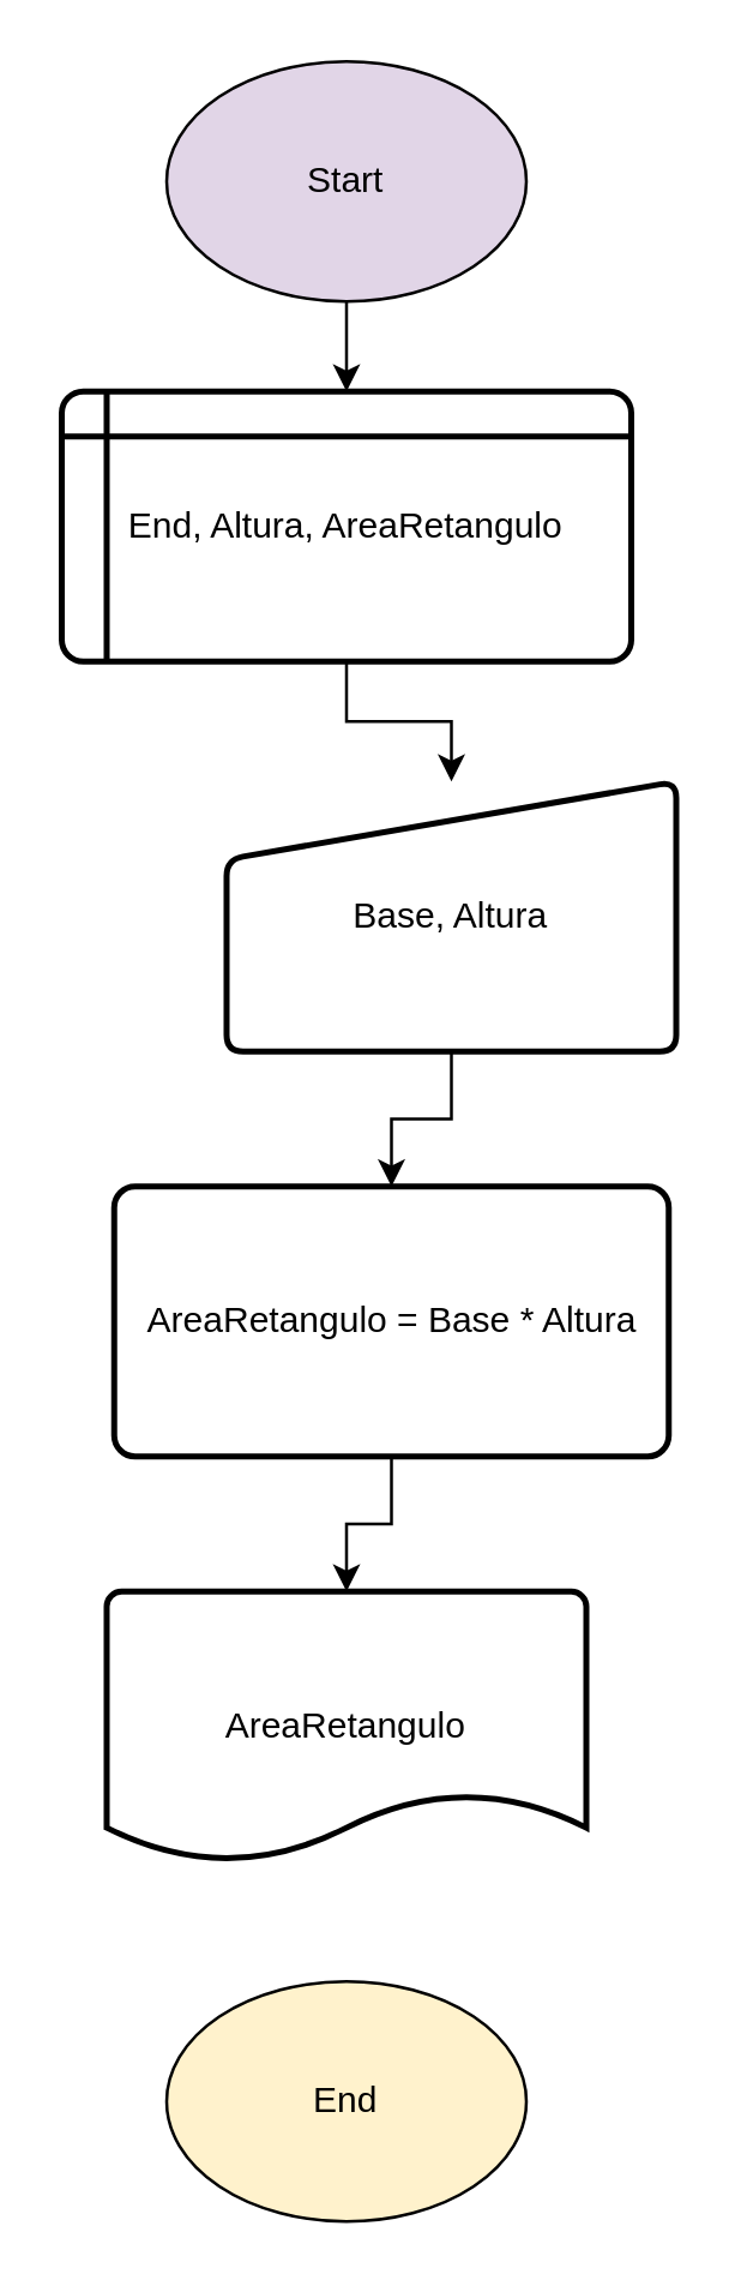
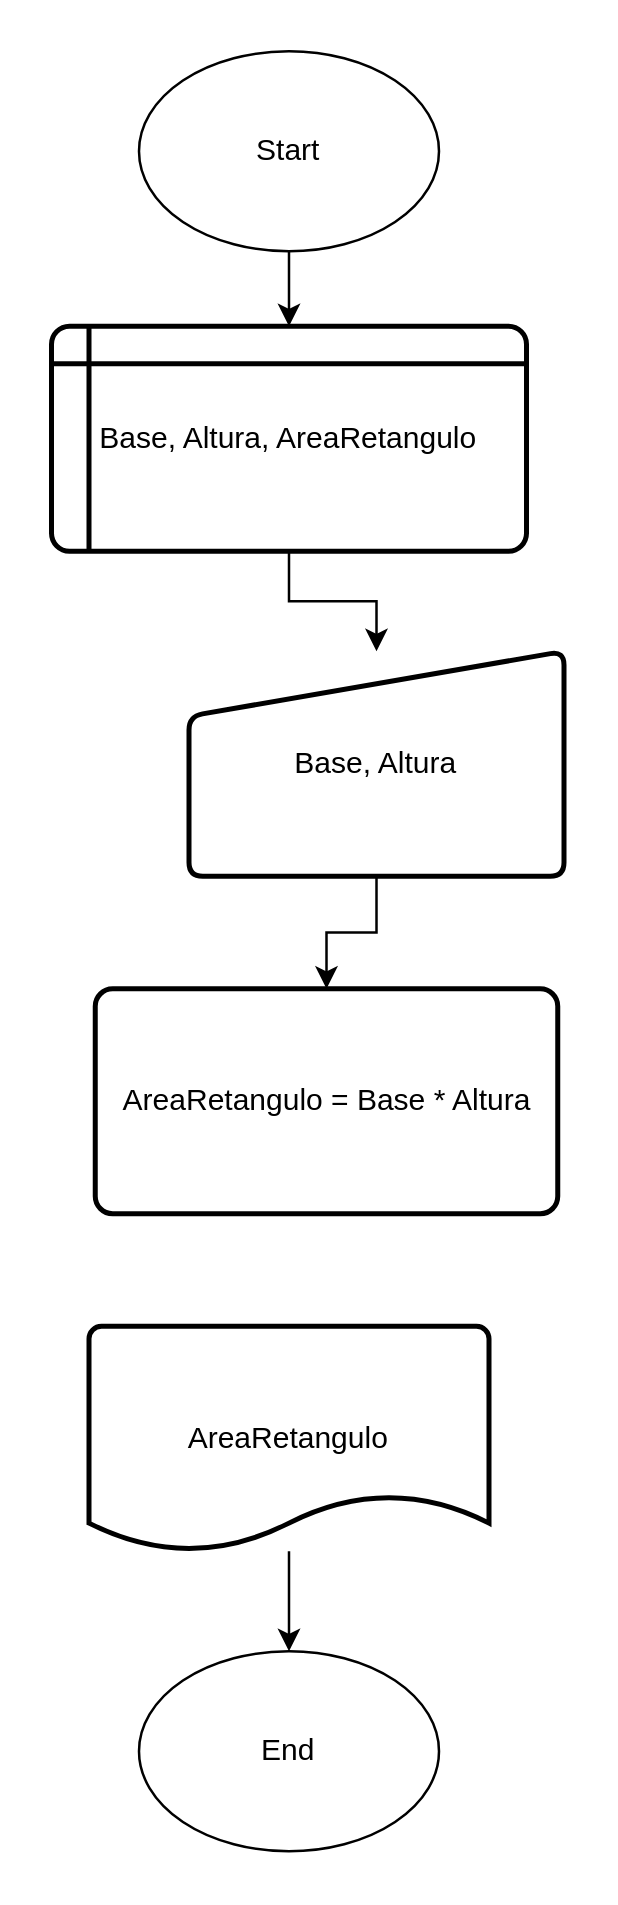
- <mxCell id="3" value="Start" style="ellipse;whiteSpace=wrap;html=1;fillColor=#e1d5e7;" vertex="1" parent="1"><mxGeometry x="55" y="20" width="120" height="80" as="geometry" /></mxCell>
+ <mxCell id="3" value="Start" style="ellipse;whiteSpace=wrap;html=1;" vertex="1" parent="1"><mxGeometry x="55" y="20" width="120" height="80" as="geometry" /></mxCell>
- <mxCell id="5" value="End, Altura, AreaRetangulo" style="shape=internalStorage;whiteSpace=wrap;html=1;dx=15;dy=15;rounded=1;arcSize=8;strokeWidth=2;" vertex="1" parent="1"><mxGeometry x="20" y="130" width="190" height="90" as="geometry" /></mxCell>
+ <mxCell id="5" value="Base, Altura, AreaRetangulo" style="shape=internalStorage;whiteSpace=wrap;html=1;dx=15;dy=15;rounded=1;arcSize=8;strokeWidth=2;" vertex="1" parent="1"><mxGeometry x="20" y="130" width="190" height="90" as="geometry" /></mxCell>
- <mxCell id="6" style="edgeStyle=orthogonalEdgeStyle;rounded=0;orthogonalLoop=1;jettySize=auto;html=1;exitX=0.5;exitY=1;exitDx=0;exitDy=0;entryX=0.5;entryY=0;entryDx=0;entryDy=0;entryPerimeter=0;" edge="1" parent="1" source="7" target="10"><mxGeometry relative="1" as="geometry" /></mxCell>
+ <mxCell id="12" value="" style="endArrow=classic;html=1;entryX=0.5;entryY=0;entryDx=0;entryDy=0;" edge="1" parent="1" source="10" target="11"><mxGeometry width="50" height="50" relative="1" as="geometry"><mxPoint x="365" y="400" as="sourcePoint" /><mxPoint x="415" y="350" as="targetPoint" /></mxGeometry></mxCell>
- <mxCell id="11" value="End" style="ellipse;whiteSpace=wrap;html=1;fillColor=#fff2cc;" vertex="1" parent="1"><mxGeometry x="55" y="660" width="120" height="80" as="geometry" /></mxCell>
+ <mxCell id="11" value="End" style="ellipse;whiteSpace=wrap;html=1;" vertex="1" parent="1"><mxGeometry x="55" y="660" width="120" height="80" as="geometry" /></mxCell>
